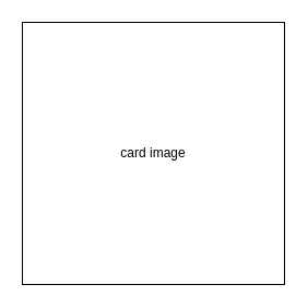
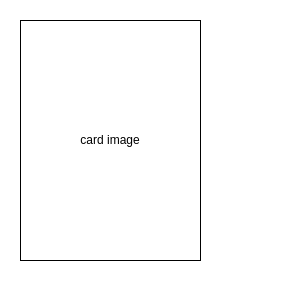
- <mxCell id="2" value="card image" style="rounded=0;whiteSpace=wrap;html=1;" vertex="1" parent="1"><mxGeometry x="20" y="20" width="240" height="240" as="geometry" /></mxCell>
+ <mxCell id="2" value="card image" style="rounded=0;whiteSpace=wrap;html=1;" vertex="1" parent="1"><mxGeometry x="20" y="20" width="180" height="240" as="geometry" /></mxCell>
